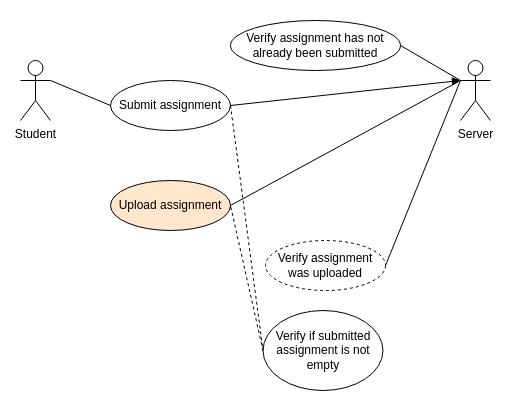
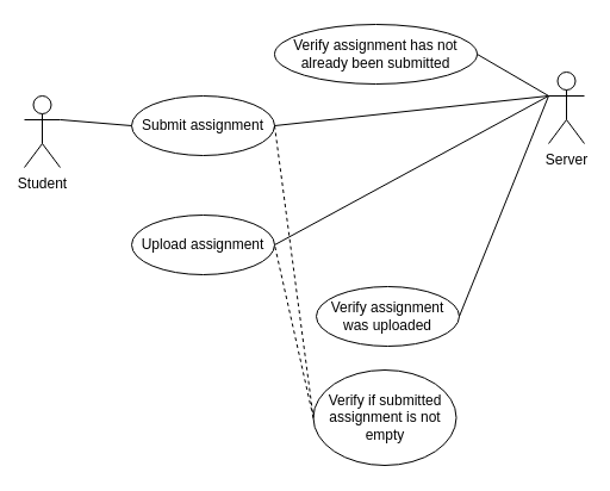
- <mxCell id="9" value="" style="endArrow=block;html=1;exitX=1;exitY=0.5;exitDx=0;exitDy=0;entryX=0;entryY=0.333;entryDx=0;entryDy=0;entryPerimeter=0;" edge="1" parent="1" source="3" target="4"><mxGeometry width="50" height="50" relative="1" as="geometry"><mxPoint x="390" y="110" as="sourcePoint" /><mxPoint x="440" y="60" as="targetPoint" /></mxGeometry></mxCell>
+ <mxCell id="9" value="" style="endArrow=none;html=1;exitX=1;exitY=0.5;exitDx=0;exitDy=0;entryX=0;entryY=0.333;entryDx=0;entryDy=0;entryPerimeter=0;" edge="1" parent="1" source="3" target="4"><mxGeometry width="50" height="50" relative="1" as="geometry"><mxPoint x="390" y="110" as="sourcePoint" /><mxPoint x="440" y="60" as="targetPoint" /></mxGeometry></mxCell>
- <mxCell id="2" value="Student" style="shape=umlActor;verticalLabelPosition=bottom;labelBackgroundColor=#ffffff;verticalAlign=top;html=1;outlineConnect=0;" vertex="1" parent="1"><mxGeometry x="20" y="60" width="30" height="60" as="geometry" /></mxCell>
+ <mxCell id="2" value="Student" style="shape=umlActor;verticalLabelPosition=bottom;labelBackgroundColor=#ffffff;verticalAlign=top;html=1;outlineConnect=0;" vertex="1" parent="1"><mxGeometry x="20" y="80" width="30" height="60" as="geometry" /></mxCell>
- <mxCell id="5" value="Upload assignment" style="ellipse;whiteSpace=wrap;html=1;fillColor=#ffe6cc;" vertex="1" parent="1"><mxGeometry x="110" y="180" width="120" height="50" as="geometry" /></mxCell>
+ <mxCell id="5" value="Upload assignment" style="ellipse;whiteSpace=wrap;html=1;" vertex="1" parent="1"><mxGeometry x="110" y="180" width="120" height="50" as="geometry" /></mxCell>
- <mxCell id="6" value="Verify assignment was uploaded" style="ellipse;whiteSpace=wrap;html=1;dashed=1;" vertex="1" parent="1"><mxGeometry x="265" y="240" width="120" height="50" as="geometry" /></mxCell>
+ <mxCell id="6" value="Verify assignment was uploaded" style="ellipse;whiteSpace=wrap;html=1;" vertex="1" parent="1"><mxGeometry x="265" y="240" width="120" height="50" as="geometry" /></mxCell>
